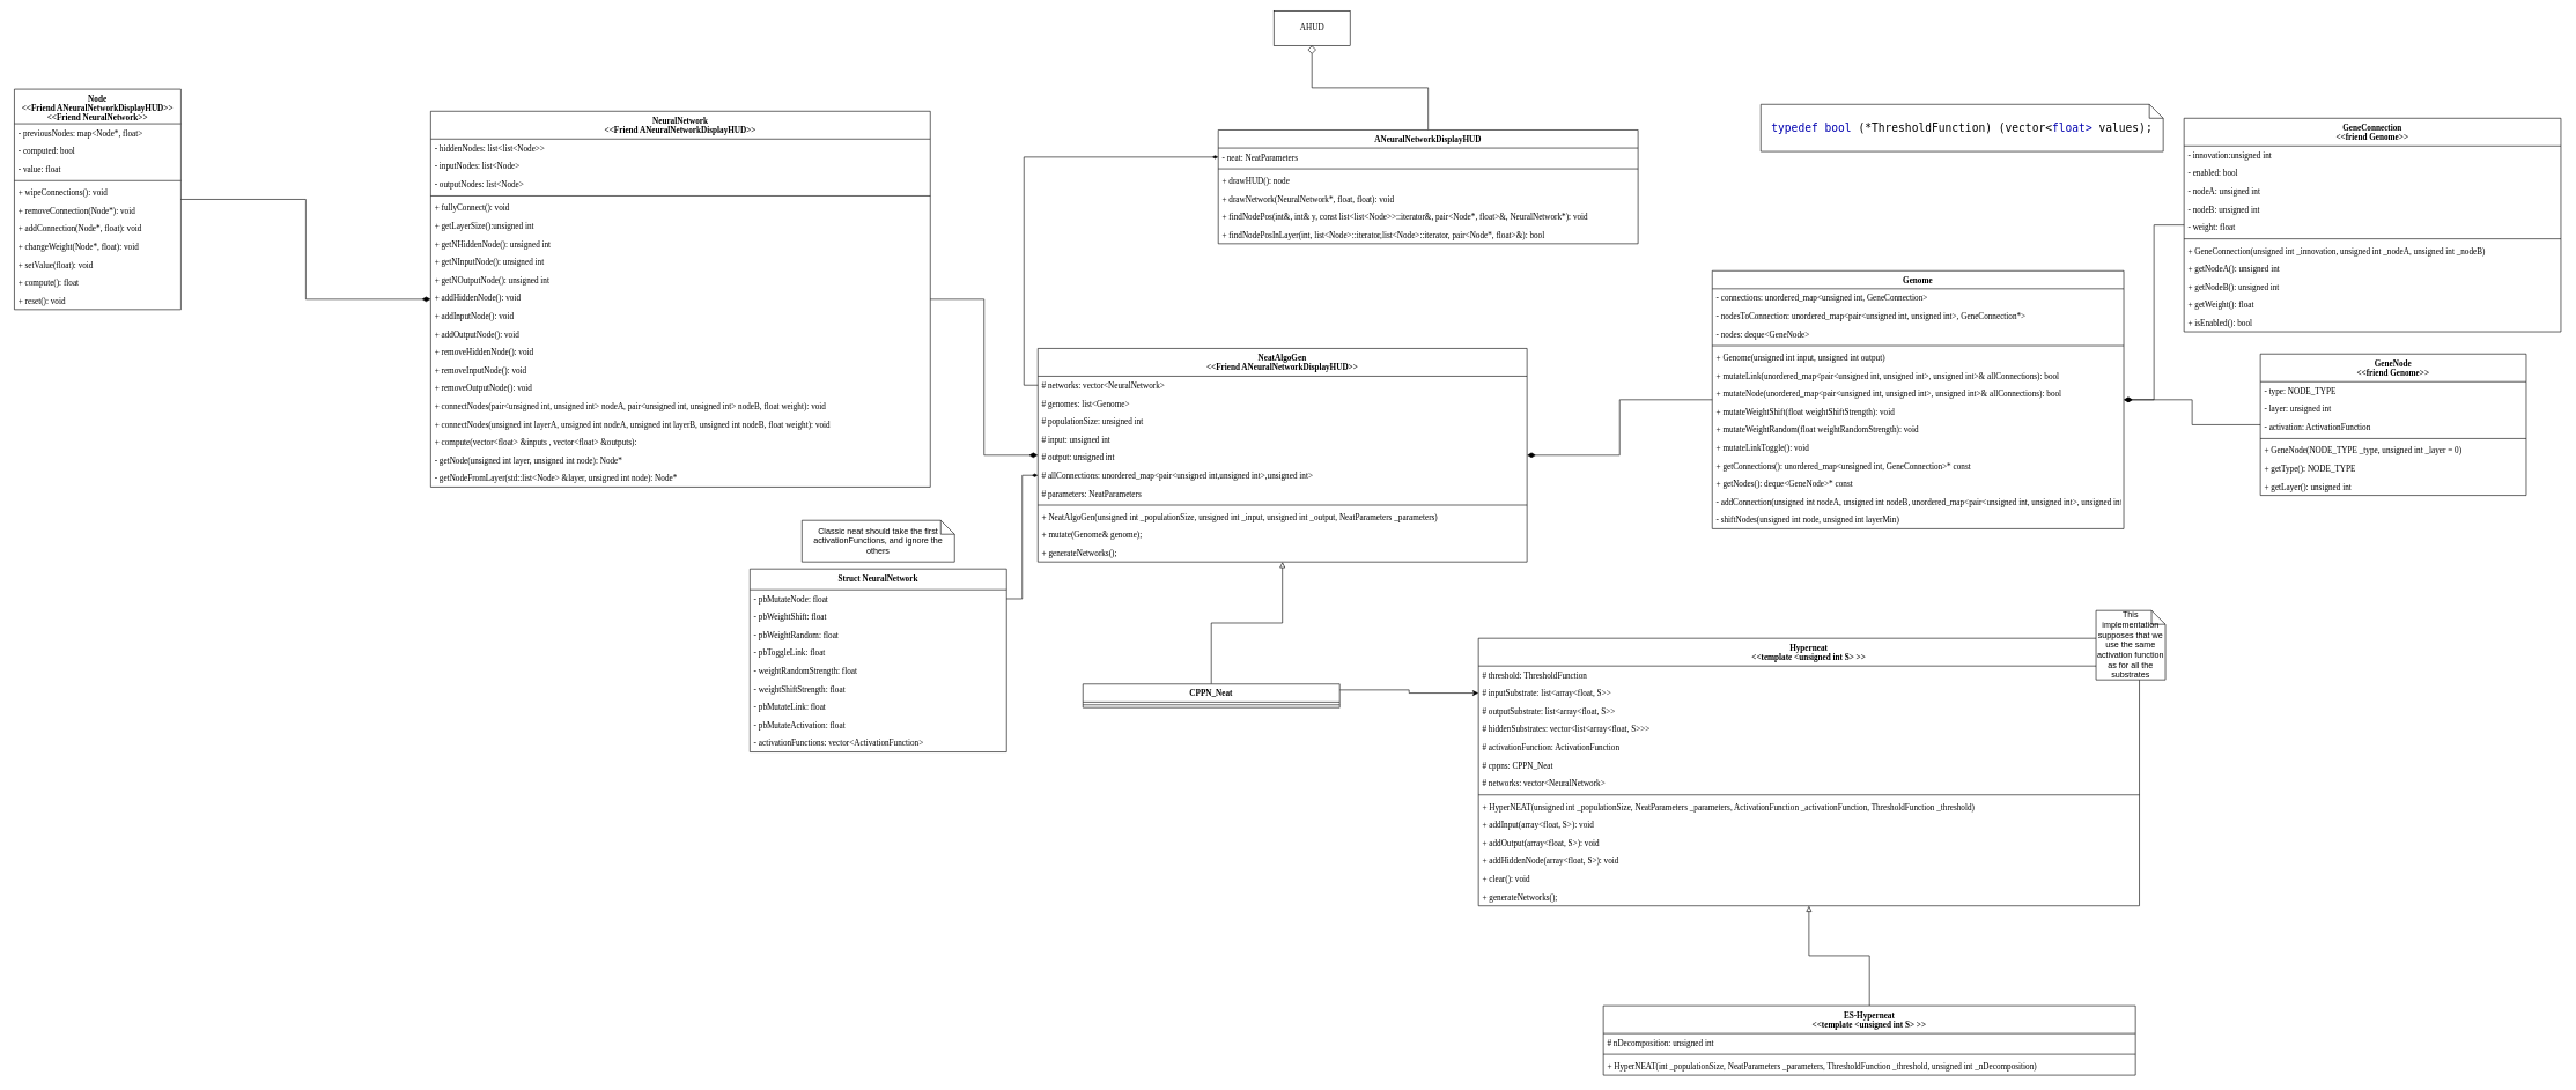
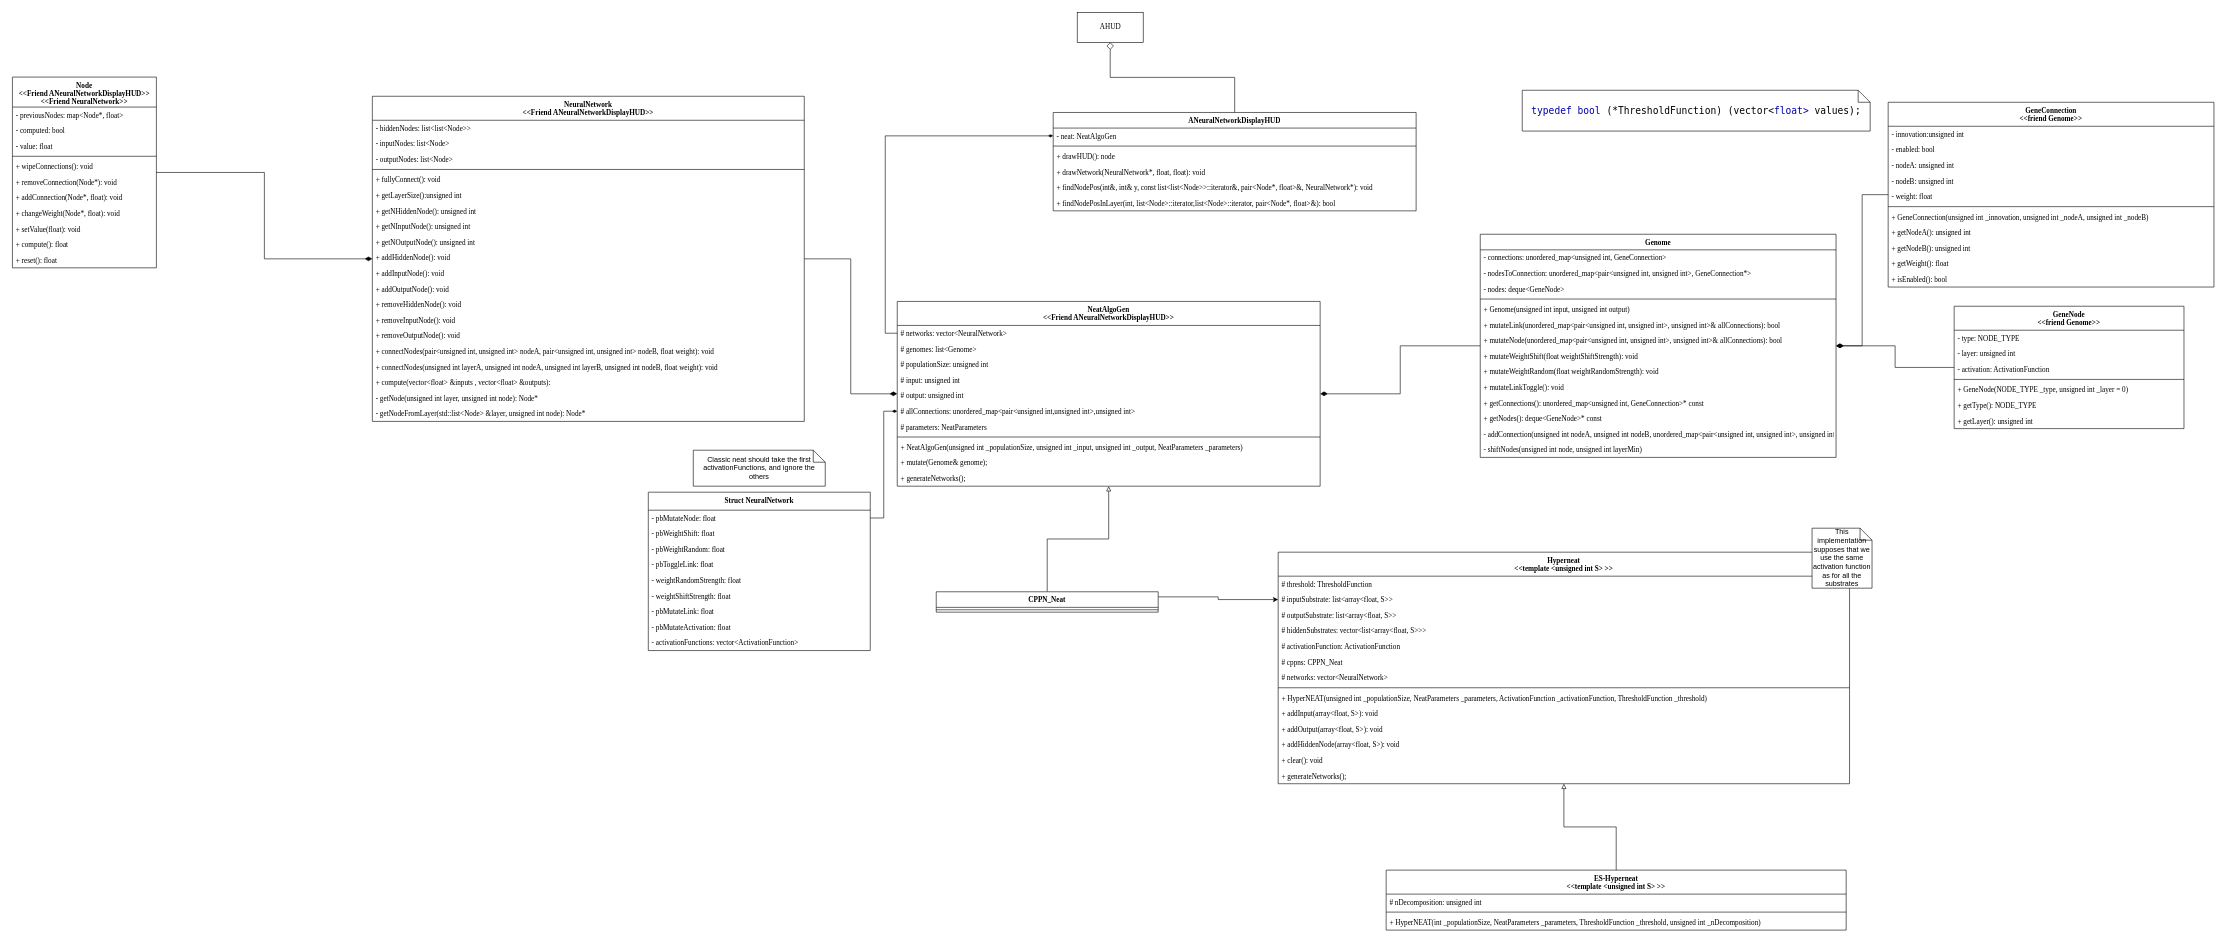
- <mxCell id="32" value="AHUD" style="html=1;fontFamily=Tahoma;fontSize=12;" parent="1" vertex="1"><mxGeometry x="1835" y="15" width="110" height="50" as="geometry" /></mxCell>
+ <mxCell id="32" value="AHUD" style="html=1;fontFamily=Tahoma;fontSize=12;" parent="1" vertex="1"><mxGeometry x="1795" y="20" width="110" height="50" as="geometry" /></mxCell>
- <mxCell id="26" value="- neat: NeatParameters" style="text;strokeColor=none;fillColor=none;align=left;verticalAlign=top;spacingLeft=4;spacingRight=4;overflow=hidden;rotatable=0;points=[[0,0.5],[1,0.5]];portConstraint=eastwest;fontFamily=Tahoma;fontSize=12;" parent="25" vertex="1"><mxGeometry y="26" width="605" height="26" as="geometry" /></mxCell>
+ <mxCell id="26" value="- neat: NeatAlgoGen" style="text;strokeColor=none;fillColor=none;align=left;verticalAlign=top;spacingLeft=4;spacingRight=4;overflow=hidden;rotatable=0;points=[[0,0.5],[1,0.5]];portConstraint=eastwest;fontFamily=Tahoma;fontSize=12;" parent="25" vertex="1"><mxGeometry y="26" width="605" height="26" as="geometry" /></mxCell>
- <mxCell id="45" value="+ reset(): void" style="text;strokeColor=none;fillColor=none;align=left;verticalAlign=top;spacingLeft=4;spacingRight=4;overflow=hidden;rotatable=0;points=[[0,0.5],[1,0.5]];portConstraint=eastwest;fontFamily=Tahoma;fontSize=12;" parent="34" vertex="1"><mxGeometry y="292" width="240" height="26" as="geometry" /></mxCell>
+ <mxCell id="45" value="+ reset(): float" style="text;strokeColor=none;fillColor=none;align=left;verticalAlign=top;spacingLeft=4;spacingRight=4;overflow=hidden;rotatable=0;points=[[0,0.5],[1,0.5]];portConstraint=eastwest;fontFamily=Tahoma;fontSize=12;" parent="34" vertex="1"><mxGeometry y="292" width="240" height="26" as="geometry" /></mxCell>
